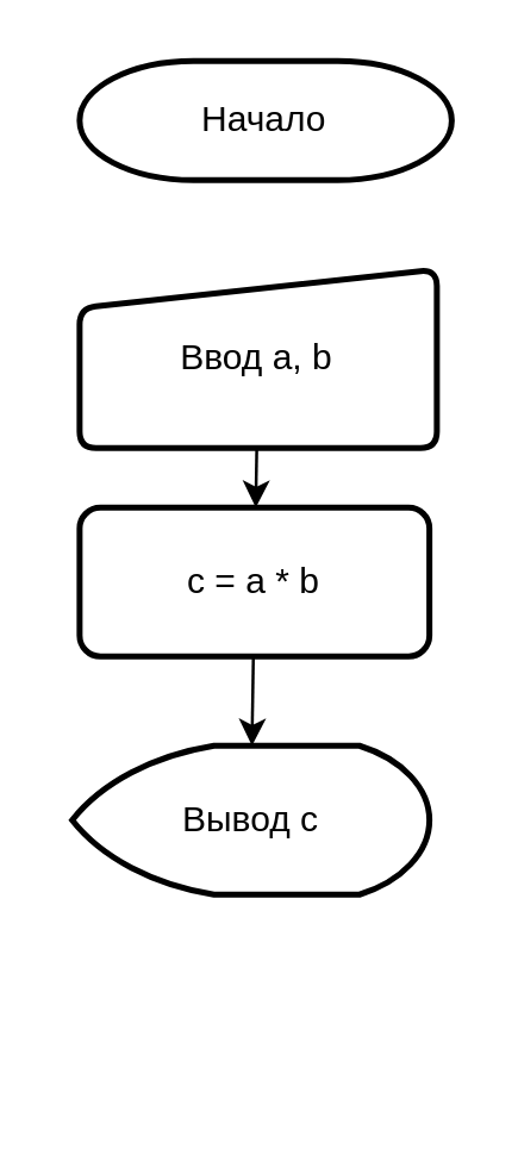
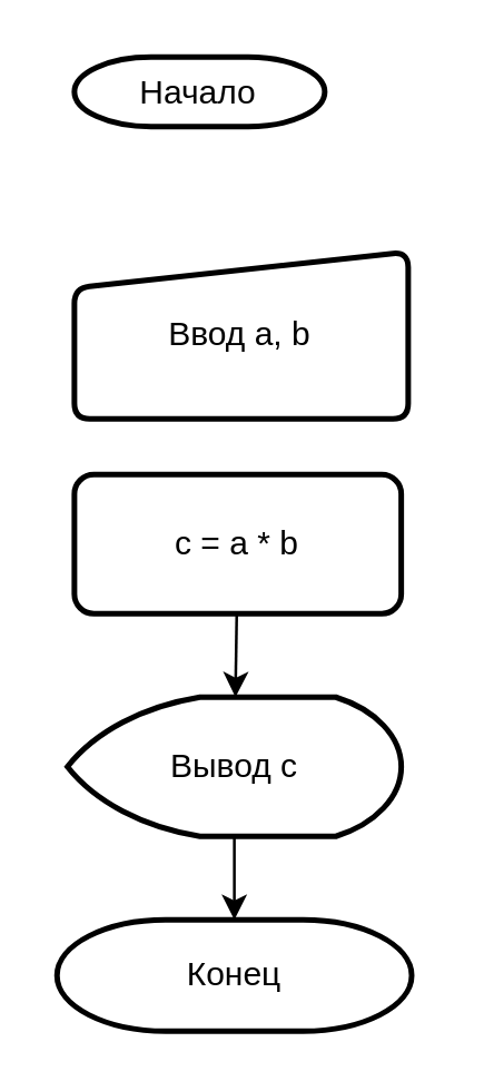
- <mxCell id="8" value="Начало" style="strokeWidth=2;html=1;shape=mxgraph.flowchart.terminator;whiteSpace=wrap;" vertex="1" parent="1"><mxGeometry x="26.25" y="20" width="125" height="40" as="geometry" /></mxCell>
+ <mxCell id="8" value="Начало" style="strokeWidth=2;html=1;shape=mxgraph.flowchart.terminator;whiteSpace=wrap;" vertex="1" parent="1"><mxGeometry x="26.25" y="20" width="90" height="25" as="geometry" /></mxCell>
- <mxCell id="4" value="" style="edgeStyle=none;rounded=0;orthogonalLoop=1;jettySize=auto;html=1;" edge="1" parent="1" source="5" target="7"><mxGeometry relative="1" as="geometry" /></mxCell>
+ <mxCell id="2" value="" style="edgeStyle=none;rounded=0;orthogonalLoop=1;jettySize=auto;html=1;" edge="1" parent="1" source="3" target="9"><mxGeometry relative="1" as="geometry" /></mxCell>
+ <mxCell id="9" value="Конец" style="strokeWidth=2;html=1;shape=mxgraph.flowchart.terminator;whiteSpace=wrap;" vertex="1" parent="1"><mxGeometry x="20" y="330" width="127.5" height="40" as="geometry" /></mxCell>
